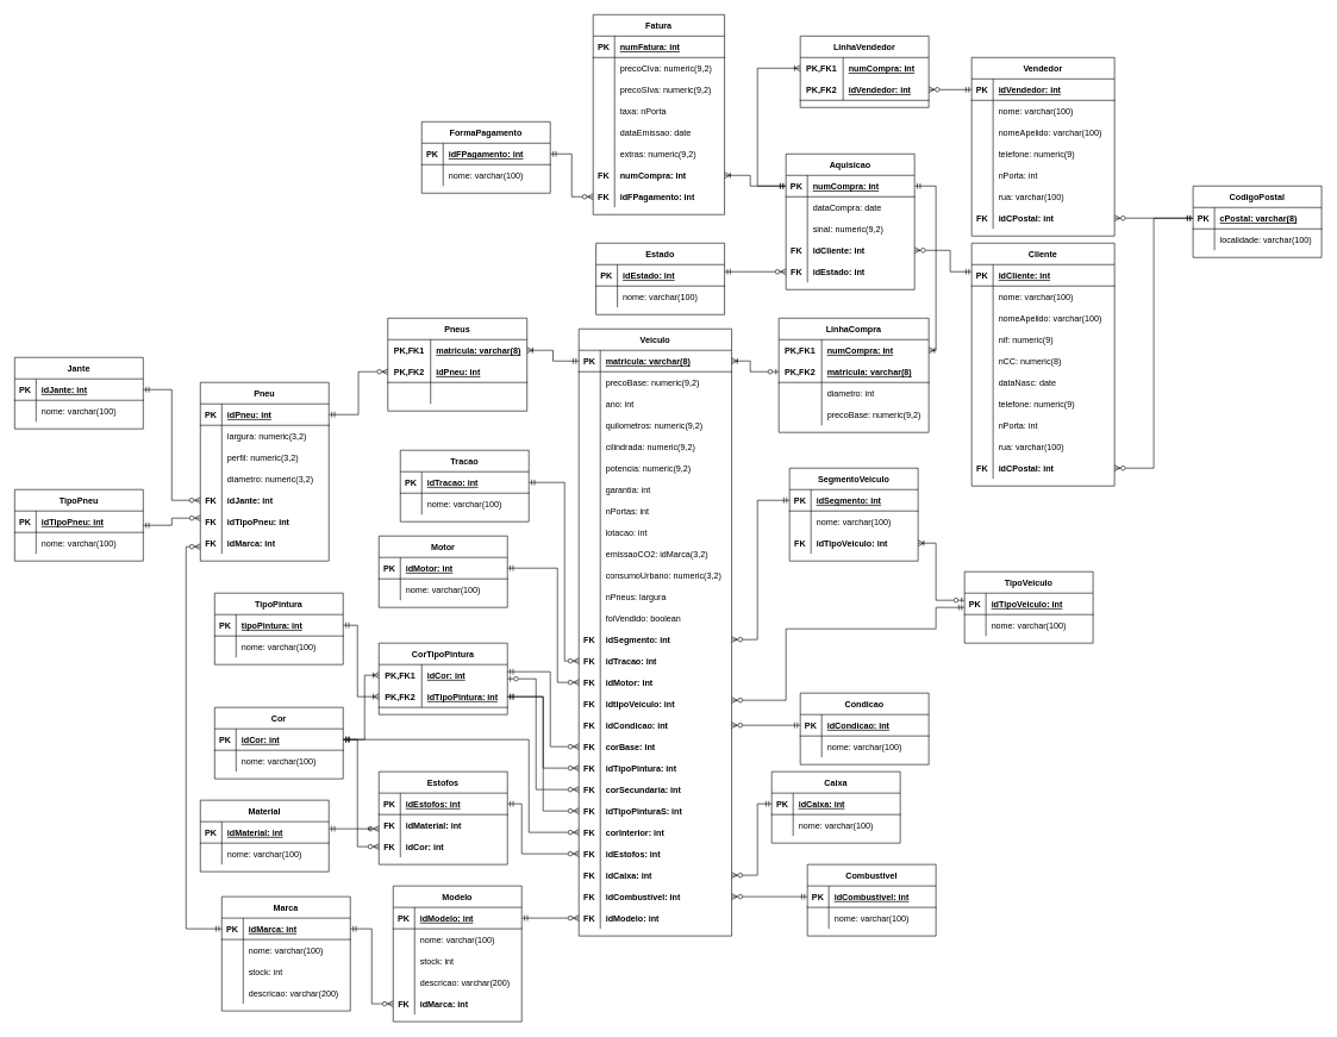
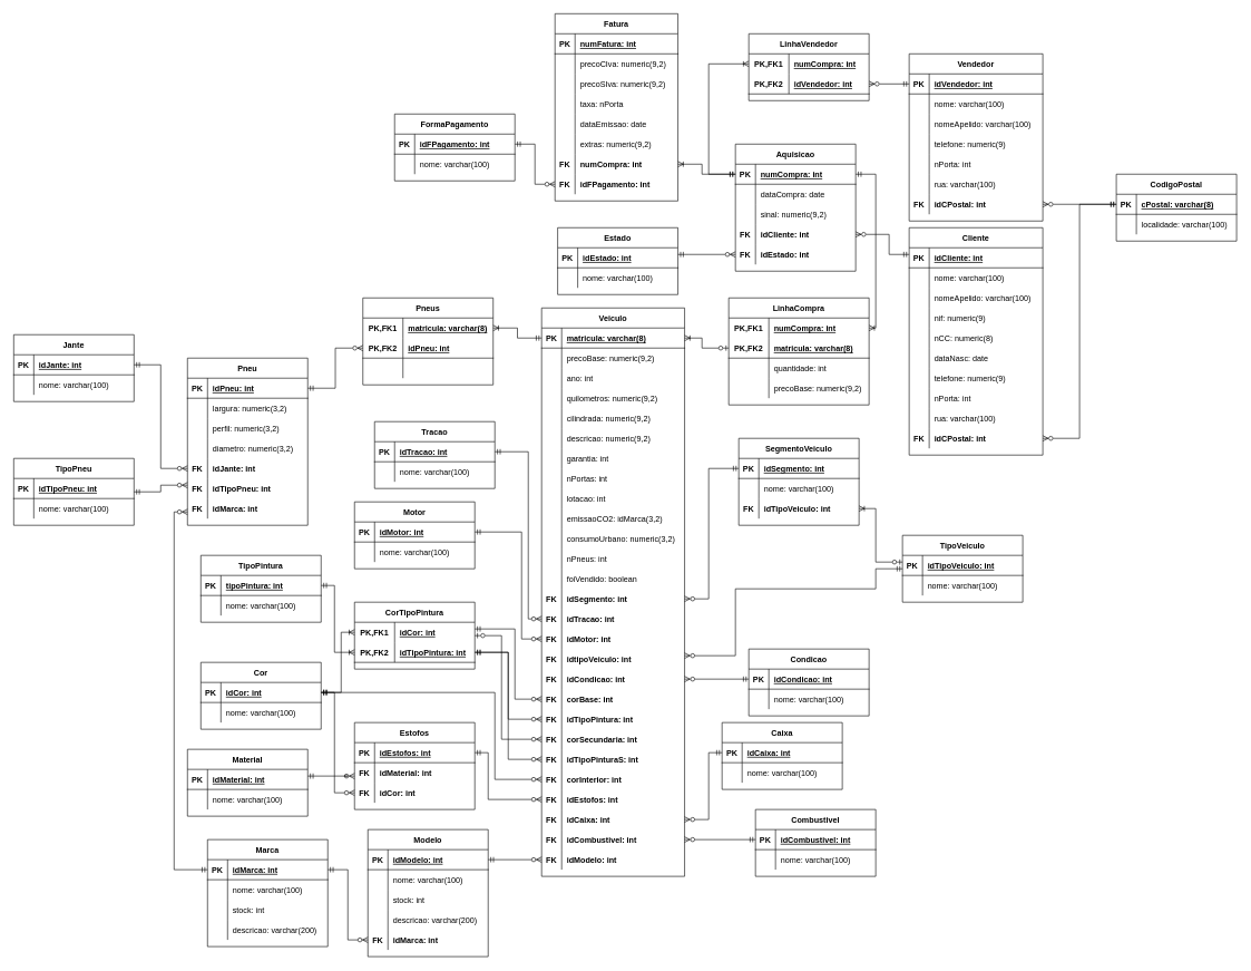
- <mxCell id="123" value="diametro: int" style="shape=partialRectangle;connectable=0;fillColor=none;top=0;left=0;bottom=0;right=0;align=left;spacingLeft=6;overflow=hidden;" parent="121" vertex="1"><mxGeometry x="60" width="150" height="30" as="geometry"><mxRectangle width="150" height="30" as="alternateBounds" /></mxGeometry></mxCell>
+ <mxCell id="123" value="quantidade: int" style="shape=partialRectangle;connectable=0;fillColor=none;top=0;left=0;bottom=0;right=0;align=left;spacingLeft=6;overflow=hidden;" parent="121" vertex="1"><mxGeometry x="60" width="150" height="30" as="geometry"><mxRectangle width="150" height="30" as="alternateBounds" /></mxGeometry></mxCell>
- <mxCell id="145" value="potencia: numeric(9,2)" style="shape=partialRectangle;connectable=0;fillColor=none;top=0;left=0;bottom=0;right=0;align=left;spacingLeft=6;overflow=hidden;" parent="143" vertex="1"><mxGeometry x="30" width="184" height="30" as="geometry"><mxRectangle width="184" height="30" as="alternateBounds" /></mxGeometry></mxCell>
+ <mxCell id="145" value="descricao: numeric(9,2)" style="shape=partialRectangle;connectable=0;fillColor=none;top=0;left=0;bottom=0;right=0;align=left;spacingLeft=6;overflow=hidden;" parent="143" vertex="1"><mxGeometry x="30" width="184" height="30" as="geometry"><mxRectangle width="184" height="30" as="alternateBounds" /></mxGeometry></mxCell>
- <mxCell id="163" value="nPneus: largura" style="shape=partialRectangle;connectable=0;fillColor=none;top=0;left=0;bottom=0;right=0;align=left;spacingLeft=6;overflow=hidden;" parent="161" vertex="1"><mxGeometry x="30" width="184" height="30" as="geometry"><mxRectangle width="184" height="30" as="alternateBounds" /></mxGeometry></mxCell>
+ <mxCell id="163" value="nPneus: int" style="shape=partialRectangle;connectable=0;fillColor=none;top=0;left=0;bottom=0;right=0;align=left;spacingLeft=6;overflow=hidden;" parent="161" vertex="1"><mxGeometry x="30" width="184" height="30" as="geometry"><mxRectangle width="184" height="30" as="alternateBounds" /></mxGeometry></mxCell>
